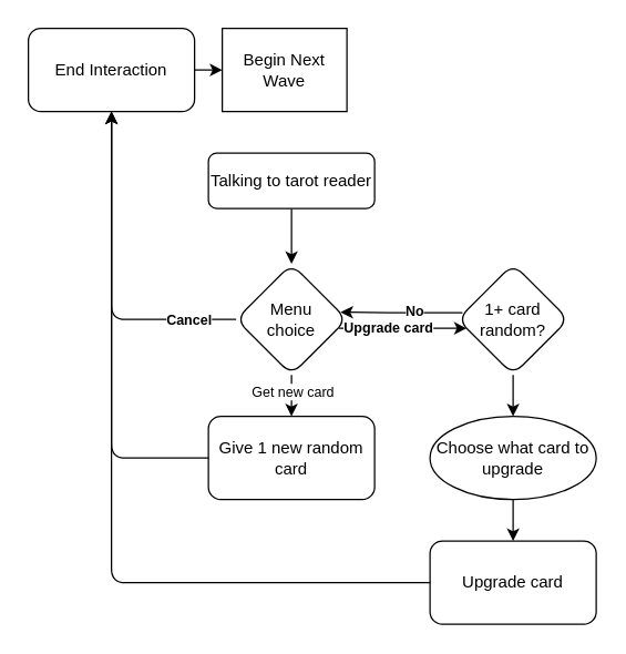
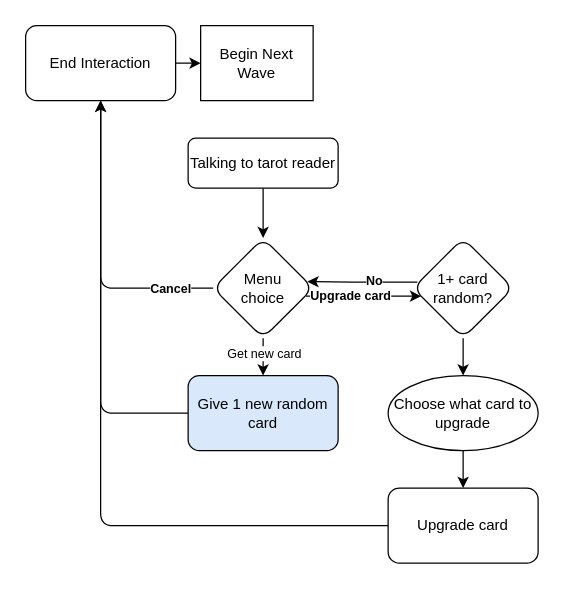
- <mxCell id="11" style="edgeStyle=orthogonalEdgeStyle;rounded=1;orthogonalLoop=1;jettySize=auto;html=1;entryX=0.5;entryY=1;entryDx=0;entryDy=0;fontSize=10;" parent="1" source="12" target="22" edge="1"><mxGeometry relative="1" as="geometry" /></mxCell>
+ <mxCell id="11" style="edgeStyle=orthogonalEdgeStyle;rounded=1;orthogonalLoop=1;jettySize=auto;html=1;entryX=0.5;entryY=1;entryDx=0;entryDy=0;fontSize=10;endArrow=none;" parent="1" source="12" target="22" edge="1"><mxGeometry relative="1" as="geometry" /></mxCell>
- <mxCell id="12" value="Give 1 new random card" style="whiteSpace=wrap;html=1;rounded=1;glass=0;strokeWidth=1;shadow=0;" parent="1" vertex="1"><mxGeometry x="150" y="300" width="120" height="60" as="geometry" /></mxCell>
+ <mxCell id="12" value="Give 1 new random card" style="whiteSpace=wrap;html=1;rounded=1;glass=0;strokeWidth=1;shadow=0;fillColor=#dae8fc;" parent="1" vertex="1"><mxGeometry x="150" y="300" width="120" height="60" as="geometry" /></mxCell>
